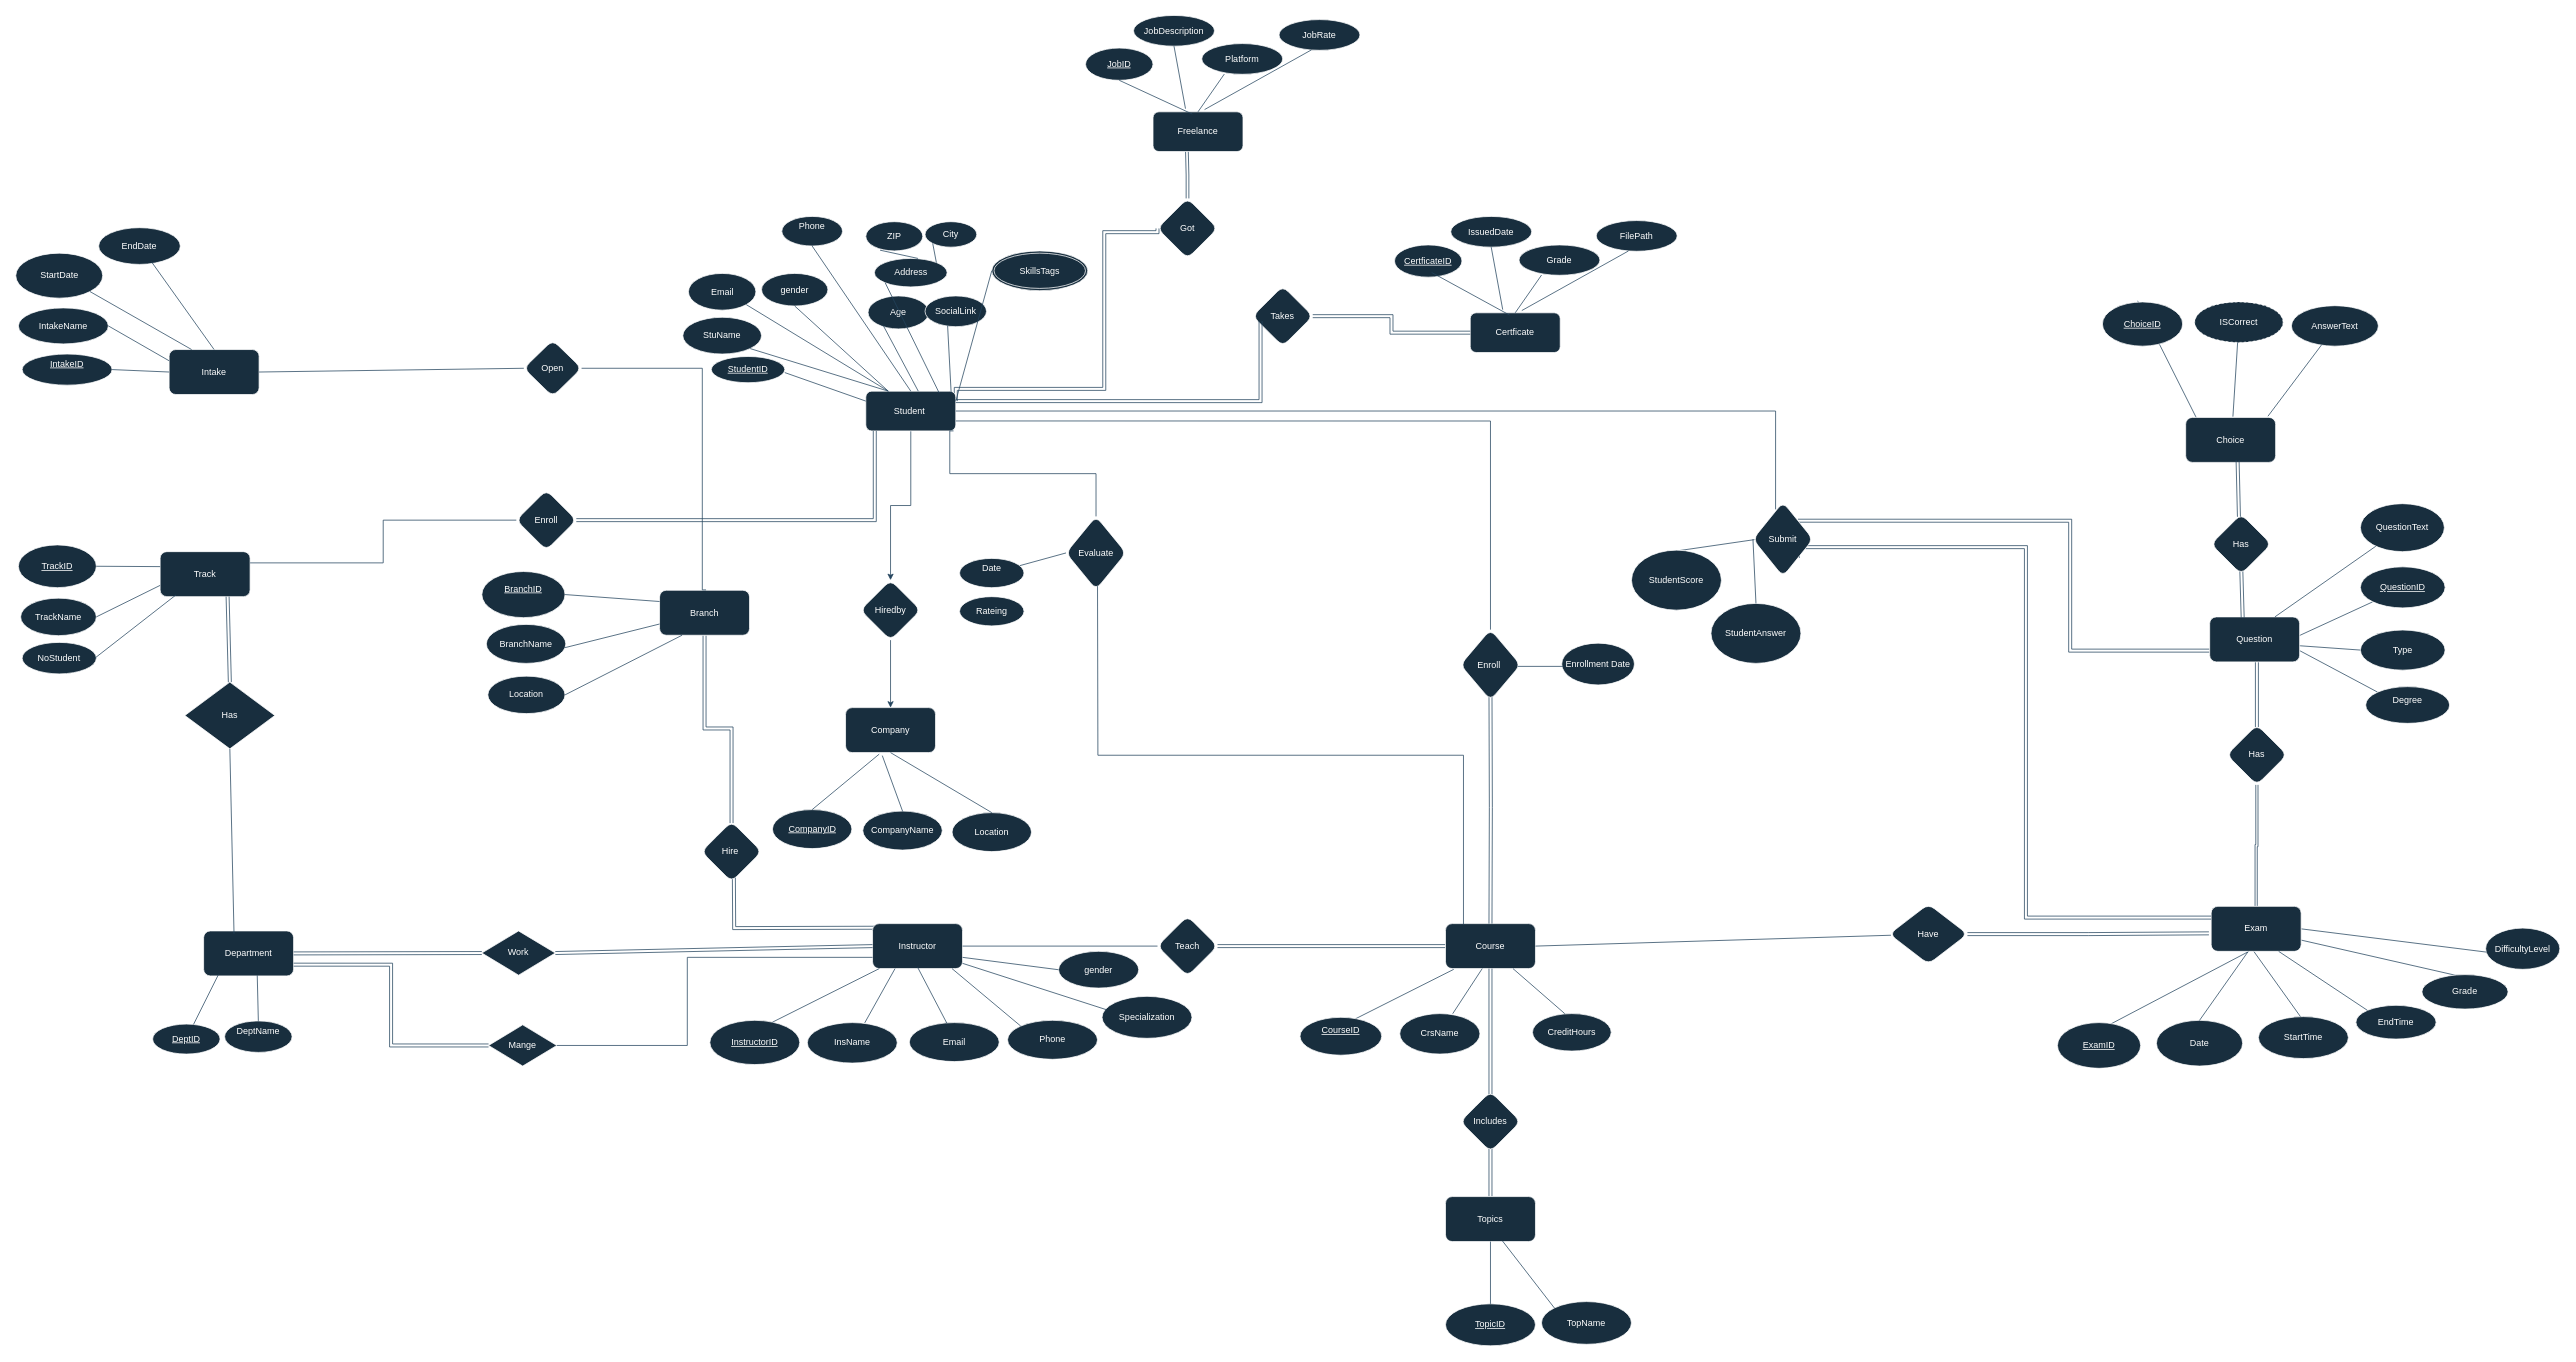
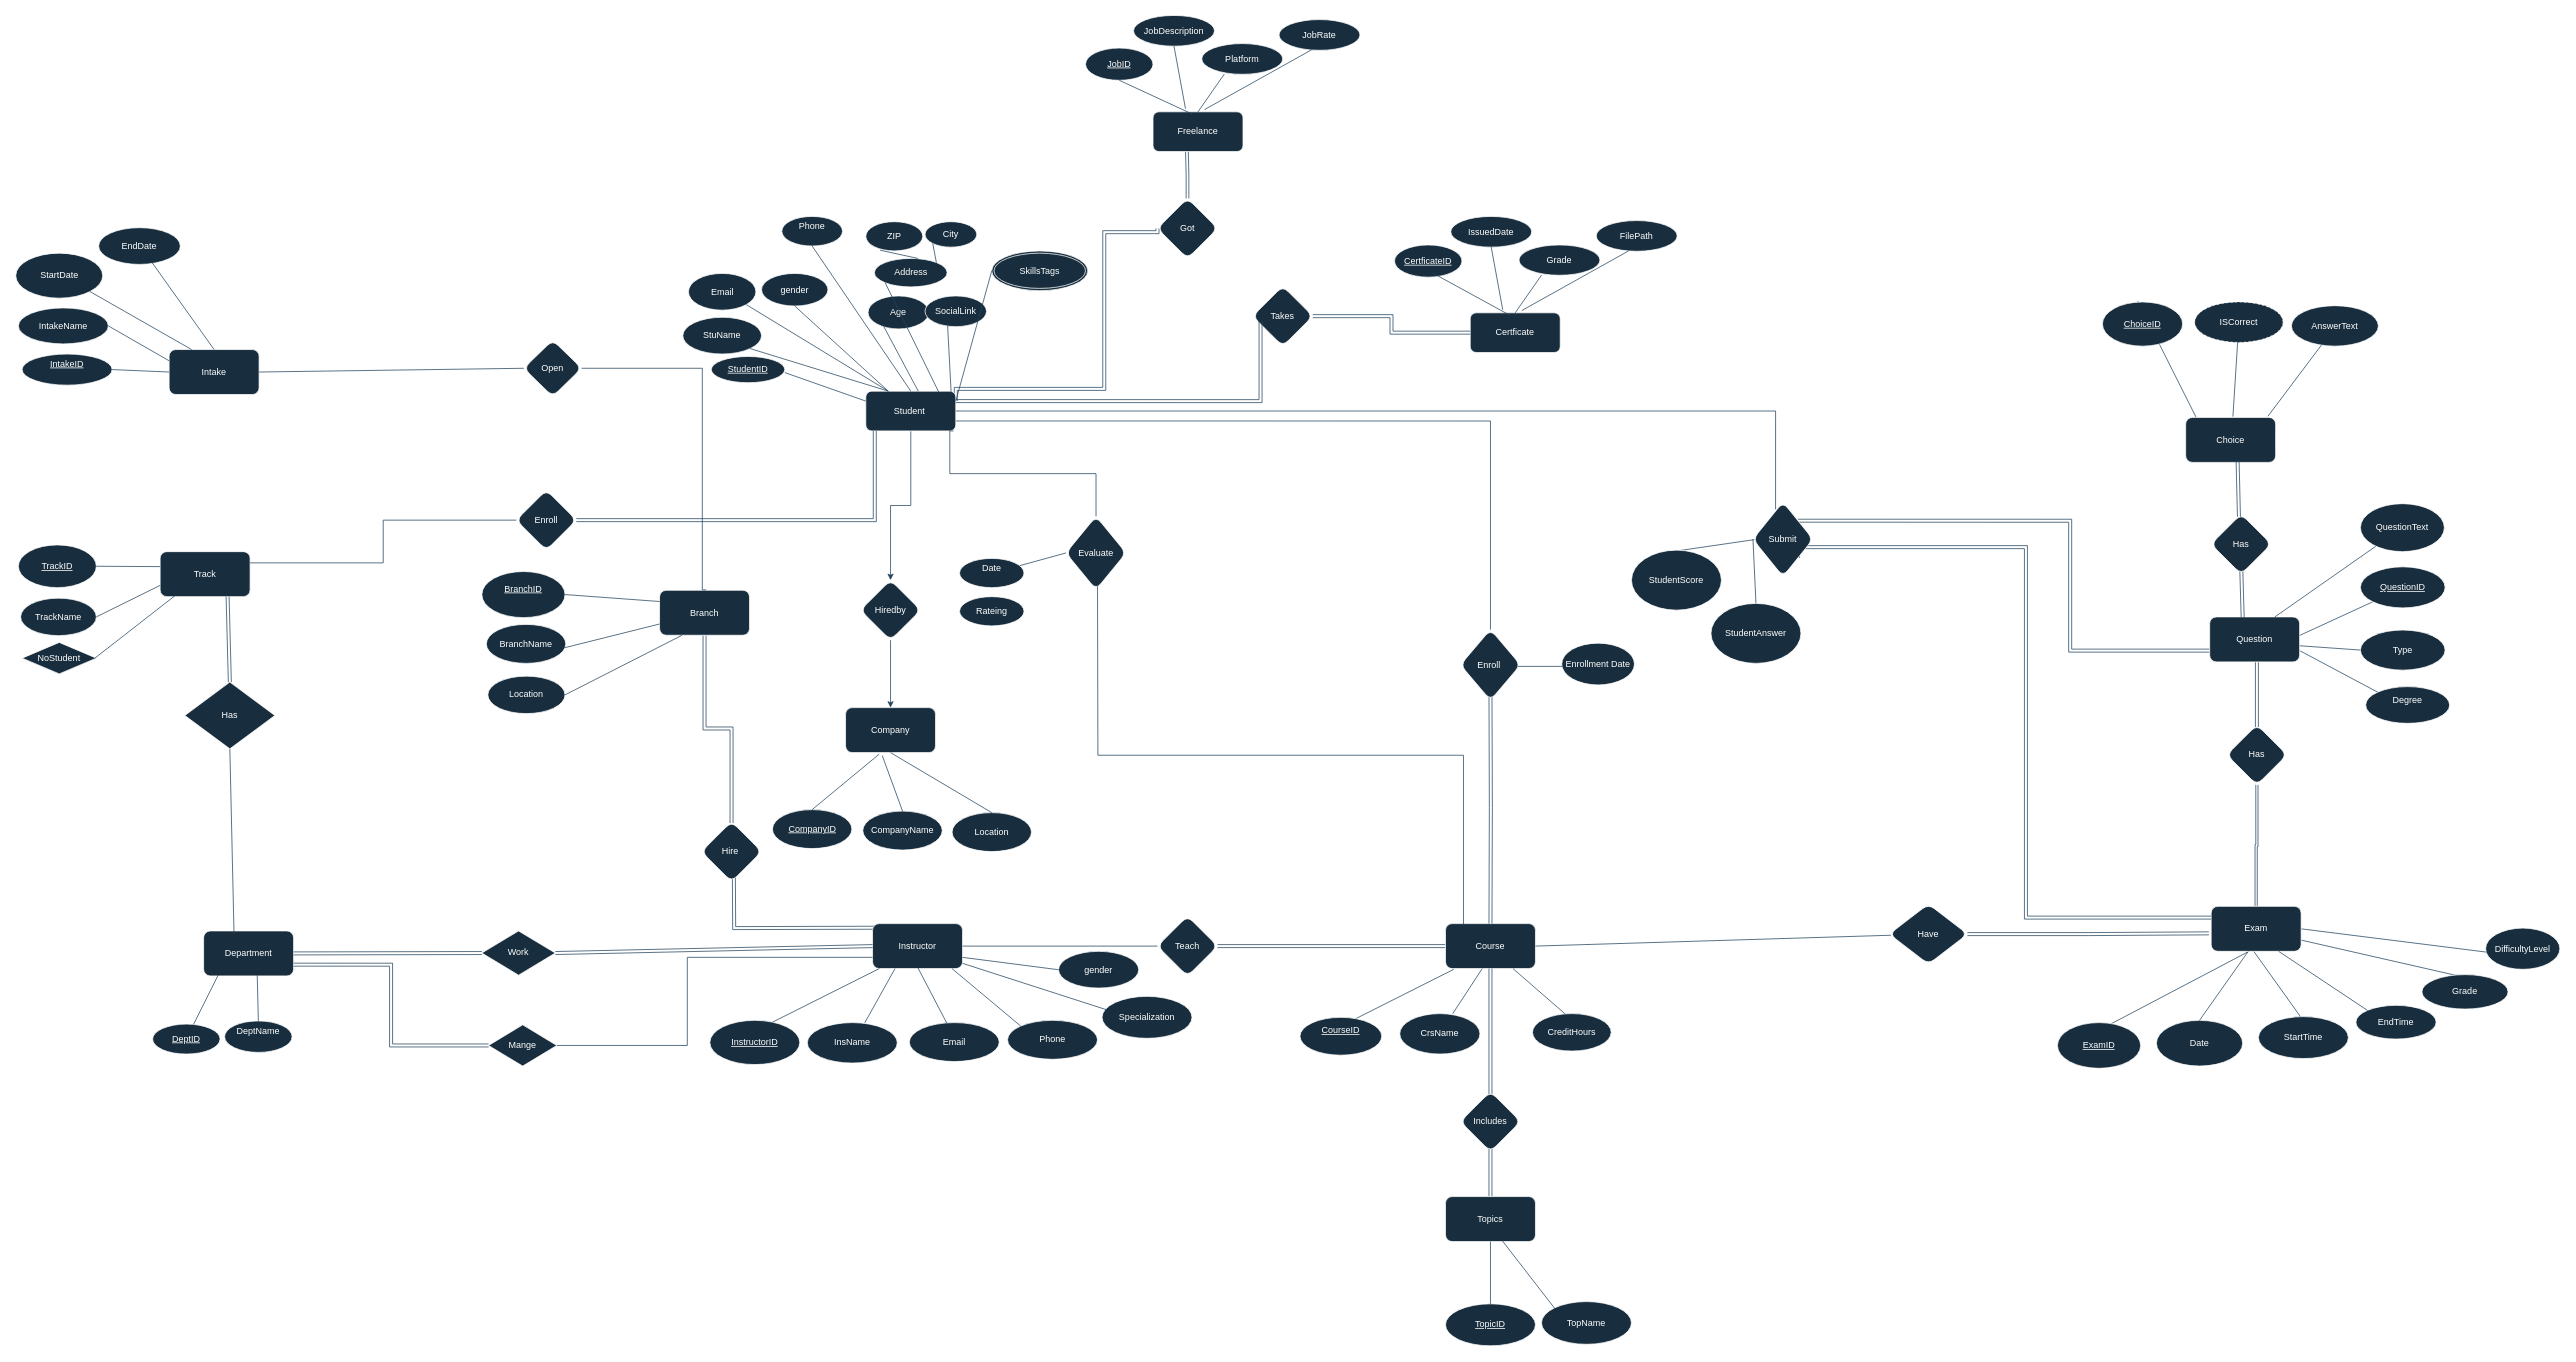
- <mxCell id="128" value="NoStudent" style="ellipse;whiteSpace=wrap;html=1;labelBackgroundColor=none;fillColor=#182E3E;strokeColor=#FFFFFF;fontColor=#FFFFFF;" vertex="1" parent="1"><mxGeometry x="29" y="856" width="99" height="42" as="geometry" /></mxCell>
+ <mxCell id="128" value="NoStudent" style="rhombus;whiteSpace=wrap;html=1;labelBackgroundColor=none;fillColor=#182E3E;strokeColor=#FFFFFF;fontColor=#FFFFFF;" vertex="1" parent="1"><mxGeometry x="29" y="856" width="99" height="42" as="geometry" /></mxCell>
